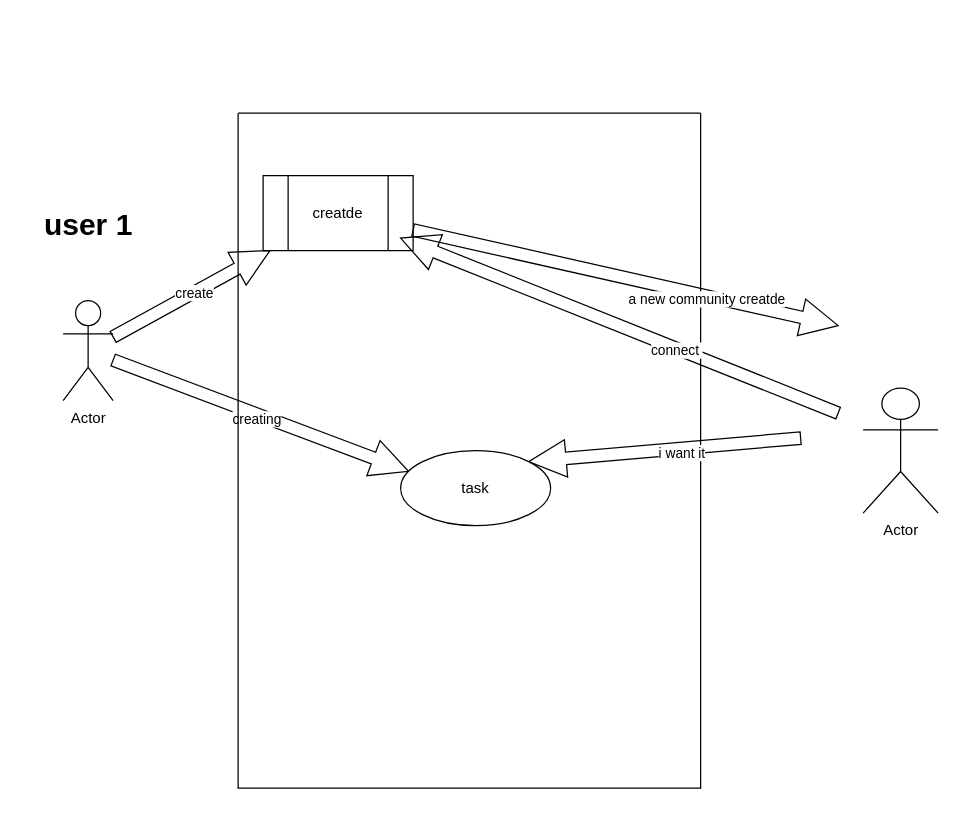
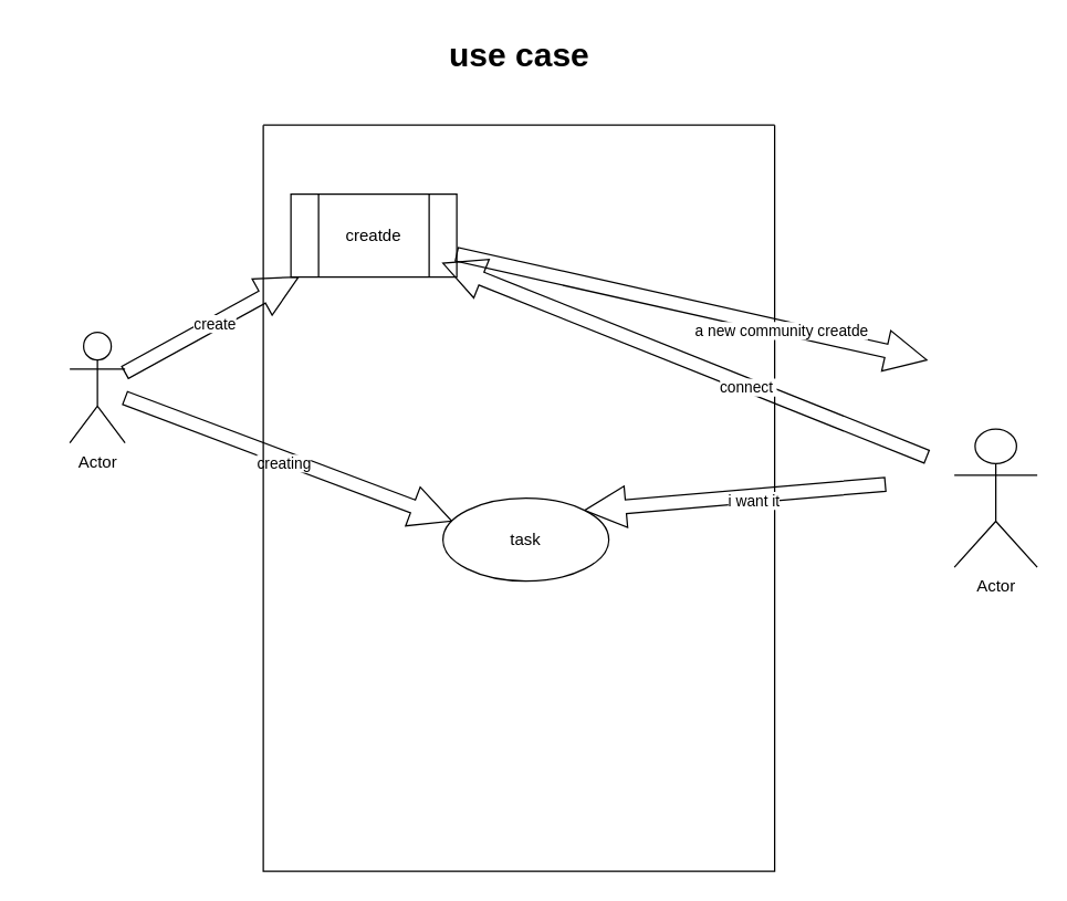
+ <mxCell id="14" value="use case" style="text;strokeColor=none;fillColor=none;html=1;fontSize=24;fontStyle=1;verticalAlign=middle;align=center;" vertex="1" parent="1"><mxGeometry x="325" y="20" width="100" height="40" as="geometry" /></mxCell>
- <mxCell id="17" value="user 1" style="text;strokeColor=none;fillColor=none;html=1;fontSize=24;fontStyle=1;verticalAlign=middle;align=center;" vertex="1" parent="1"><mxGeometry x="20" y="160" width="100" height="40" as="geometry" /></mxCell>
